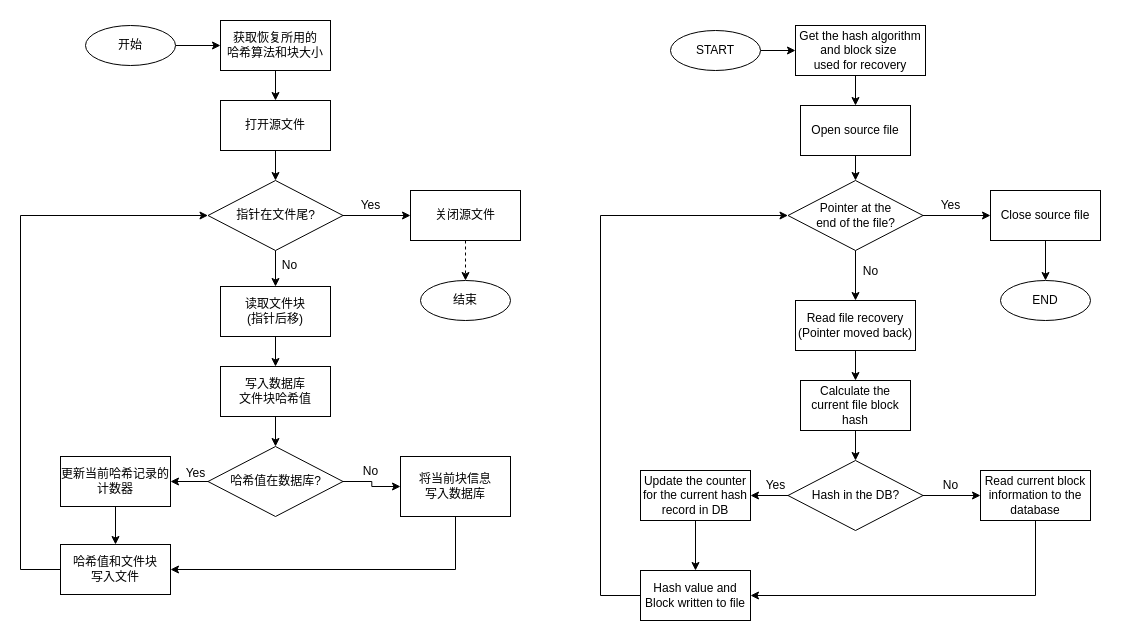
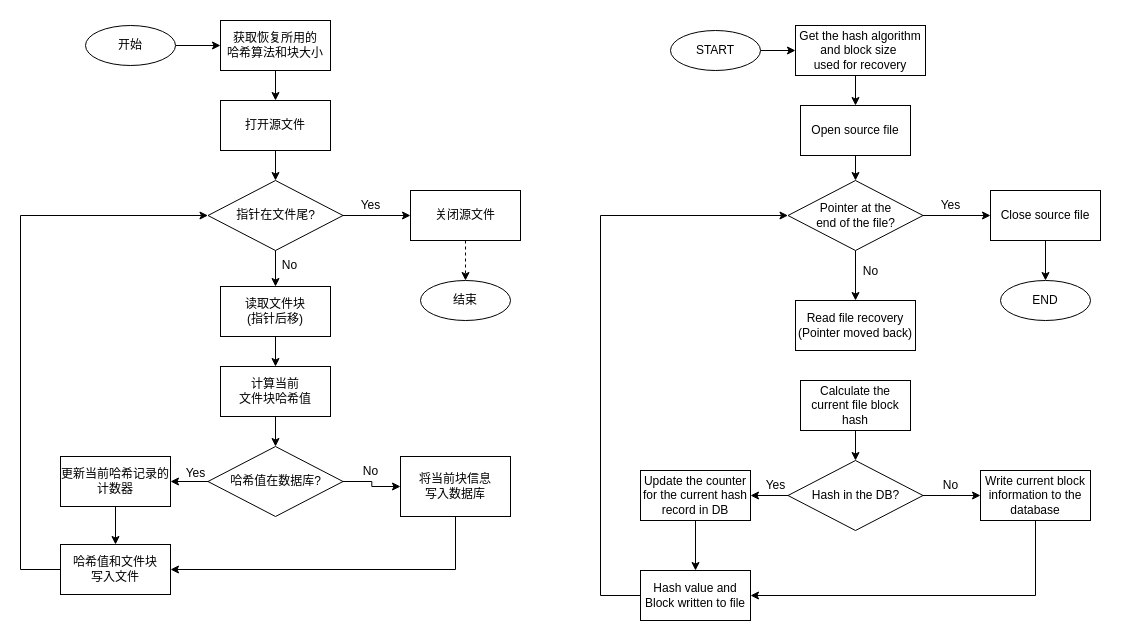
- <mxCell id="34" value="" style="edgeStyle=orthogonalEdgeStyle;rounded=0;orthogonalLoop=1;jettySize=auto;html=1;" parent="1" source="35" target="37" edge="1"><mxGeometry relative="1" as="geometry" /></mxCell>
- <mxCell id="14" value="写入数据库&lt;div&gt;文件块哈希值&lt;/div&gt;" style="rounded=0;whiteSpace=wrap;html=1;" parent="1" vertex="1"><mxGeometry x="220" y="366" width="110" height="50" as="geometry" /></mxCell>
+ <mxCell id="14" value="计算当前&lt;div&gt;文件块哈希值&lt;/div&gt;" style="rounded=0;whiteSpace=wrap;html=1;" parent="1" vertex="1"><mxGeometry x="220" y="366" width="110" height="50" as="geometry" /></mxCell>
- <mxCell id="42" value="Read current&amp;nbsp;block information to the database" style="rounded=0;whiteSpace=wrap;html=1;" parent="1" vertex="1"><mxGeometry x="980" y="470" width="110" height="50" as="geometry" /></mxCell>
+ <mxCell id="42" value="Write current&amp;nbsp;block information to the database" style="rounded=0;whiteSpace=wrap;html=1;" parent="1" vertex="1"><mxGeometry x="980" y="470" width="110" height="50" as="geometry" /></mxCell>
